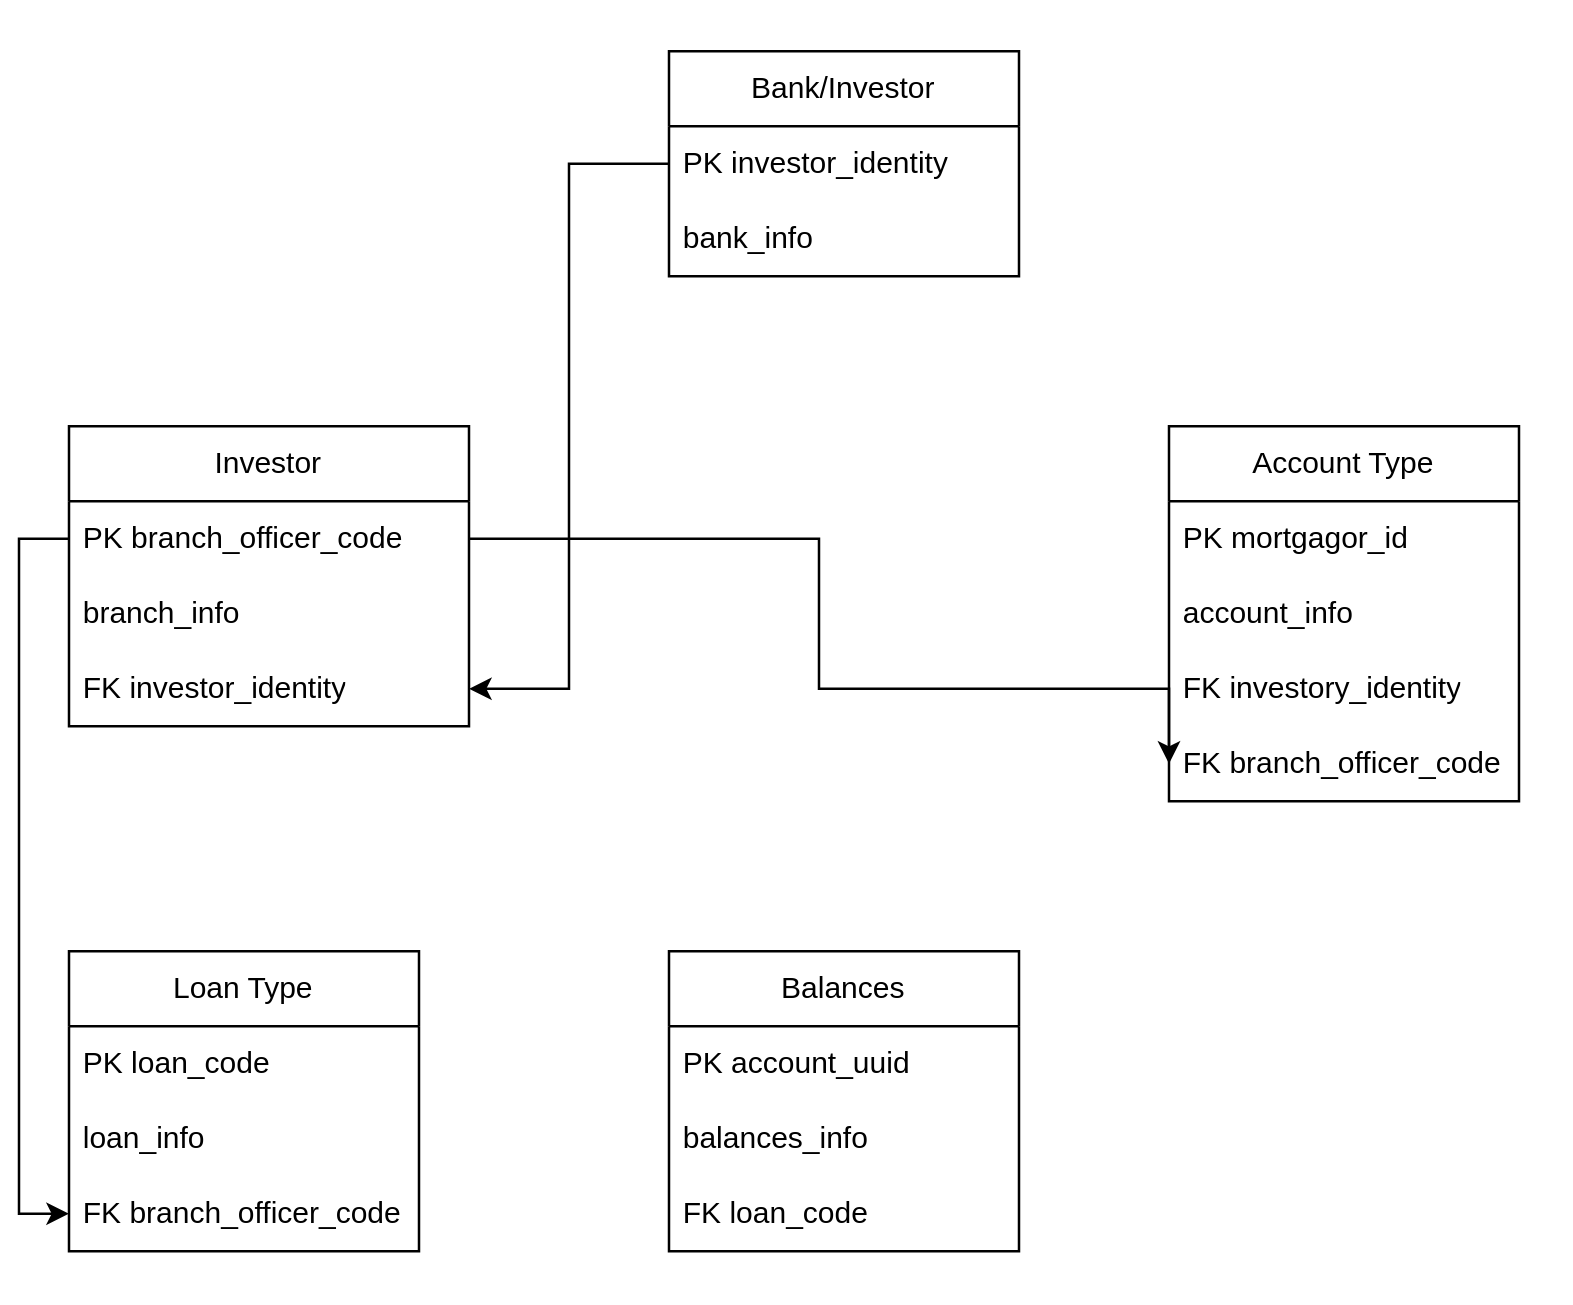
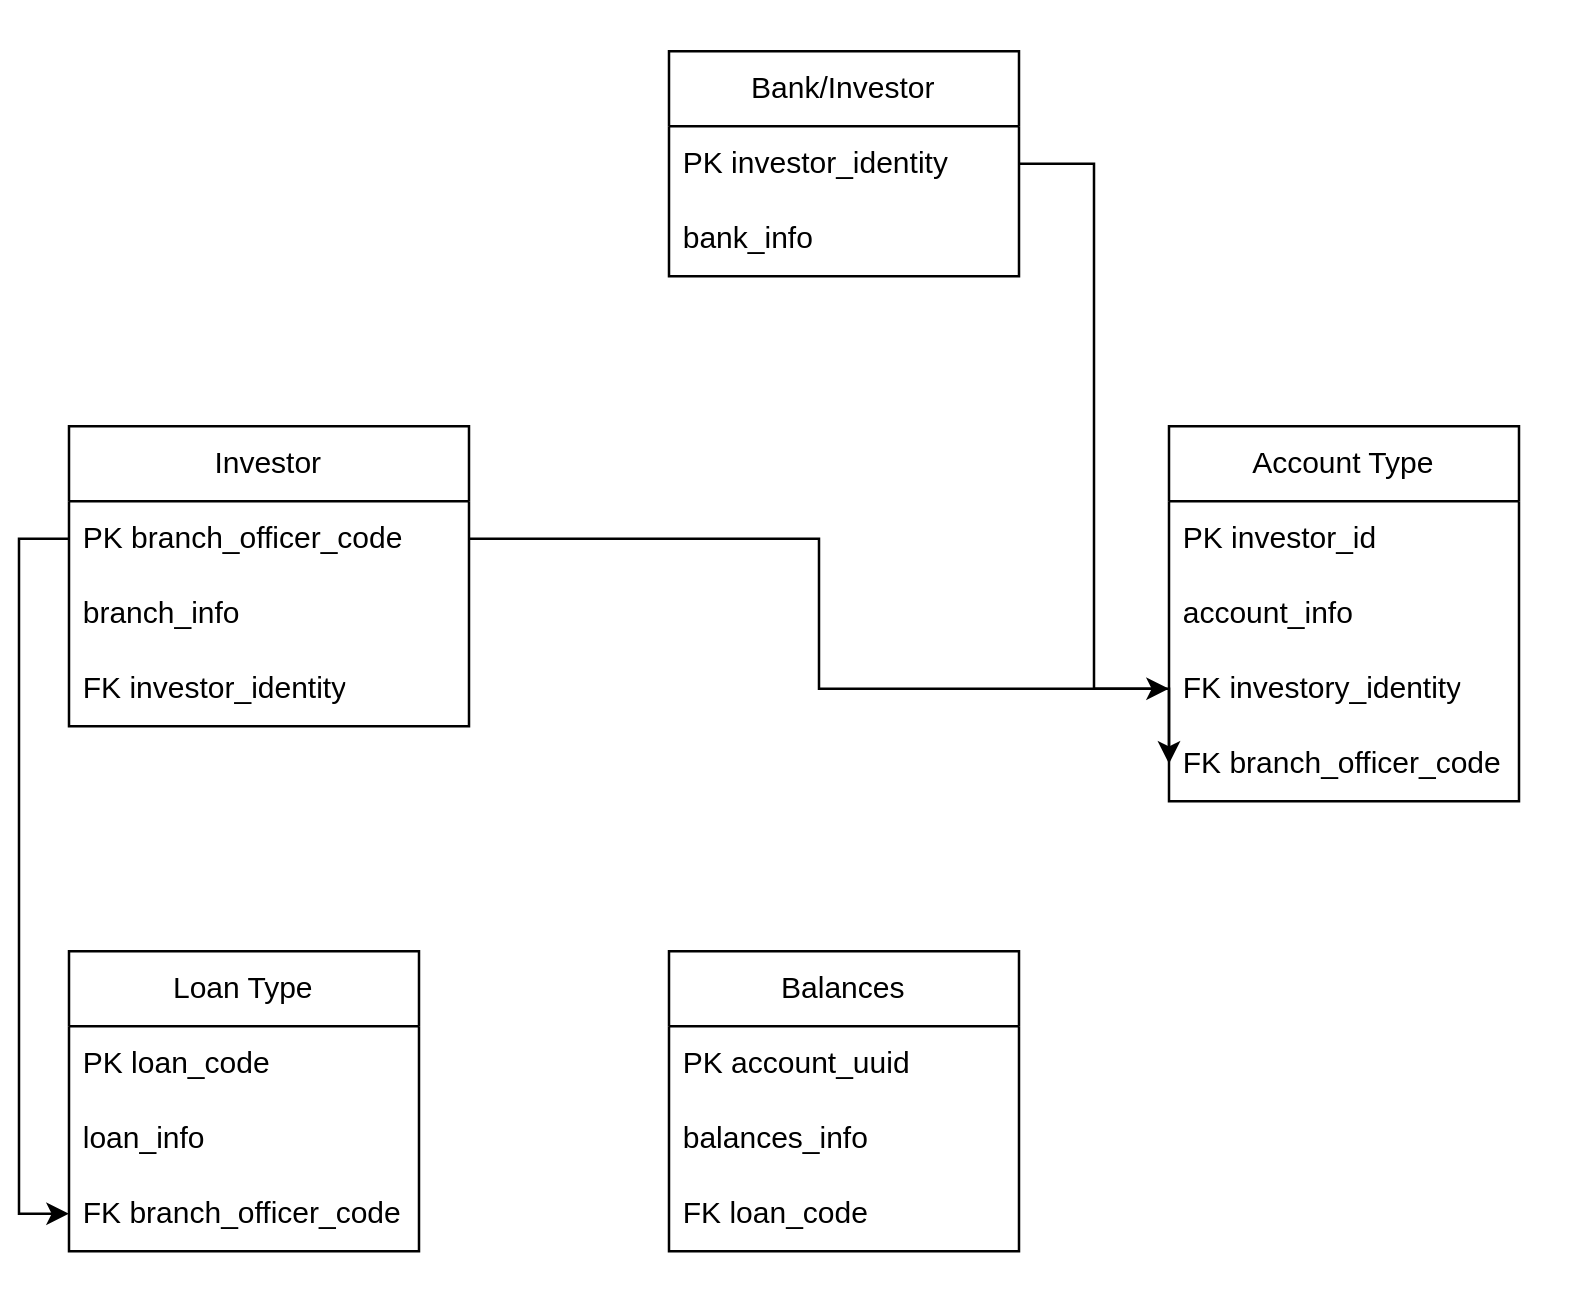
- <mxCell id="25" style="edgeStyle=orthogonalEdgeStyle;rounded=0;orthogonalLoop=1;jettySize=auto;html=1;entryX=1;entryY=0.5;entryDx=0;entryDy=0;" edge="1" parent="1" source="3" target="8"><mxGeometry relative="1" as="geometry" /></mxCell>
+ <mxCell id="24" style="edgeStyle=orthogonalEdgeStyle;rounded=0;orthogonalLoop=1;jettySize=auto;html=1;entryX=0;entryY=0.5;entryDx=0;entryDy=0;" edge="1" parent="1" source="3" target="12"><mxGeometry relative="1" as="geometry" /></mxCell>
- <mxCell id="10" value="PK mortgagor_id" style="text;strokeColor=none;fillColor=none;align=left;verticalAlign=middle;spacingLeft=4;spacingRight=4;overflow=hidden;points=[[0,0.5],[1,0.5]];portConstraint=eastwest;rotatable=0;whiteSpace=wrap;html=1;" parent="9" vertex="1"><mxGeometry y="30" width="140" height="30" as="geometry" /></mxCell>
+ <mxCell id="10" value="PK investor_id" style="text;strokeColor=none;fillColor=none;align=left;verticalAlign=middle;spacingLeft=4;spacingRight=4;overflow=hidden;points=[[0,0.5],[1,0.5]];portConstraint=eastwest;rotatable=0;whiteSpace=wrap;html=1;" parent="9" vertex="1"><mxGeometry y="30" width="140" height="30" as="geometry" /></mxCell>
